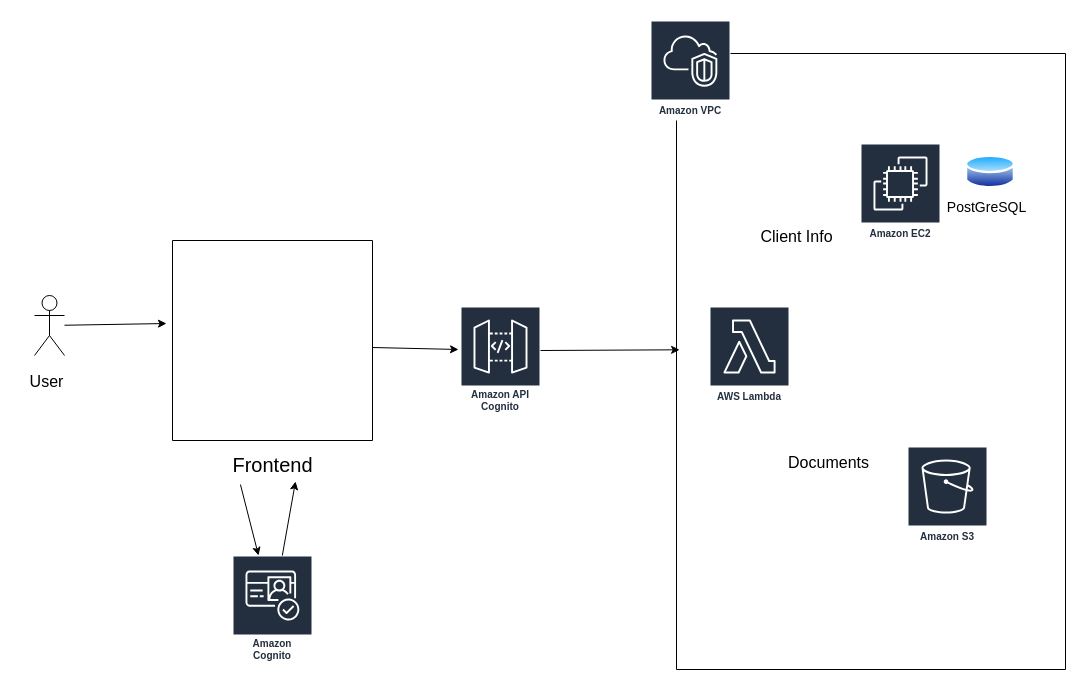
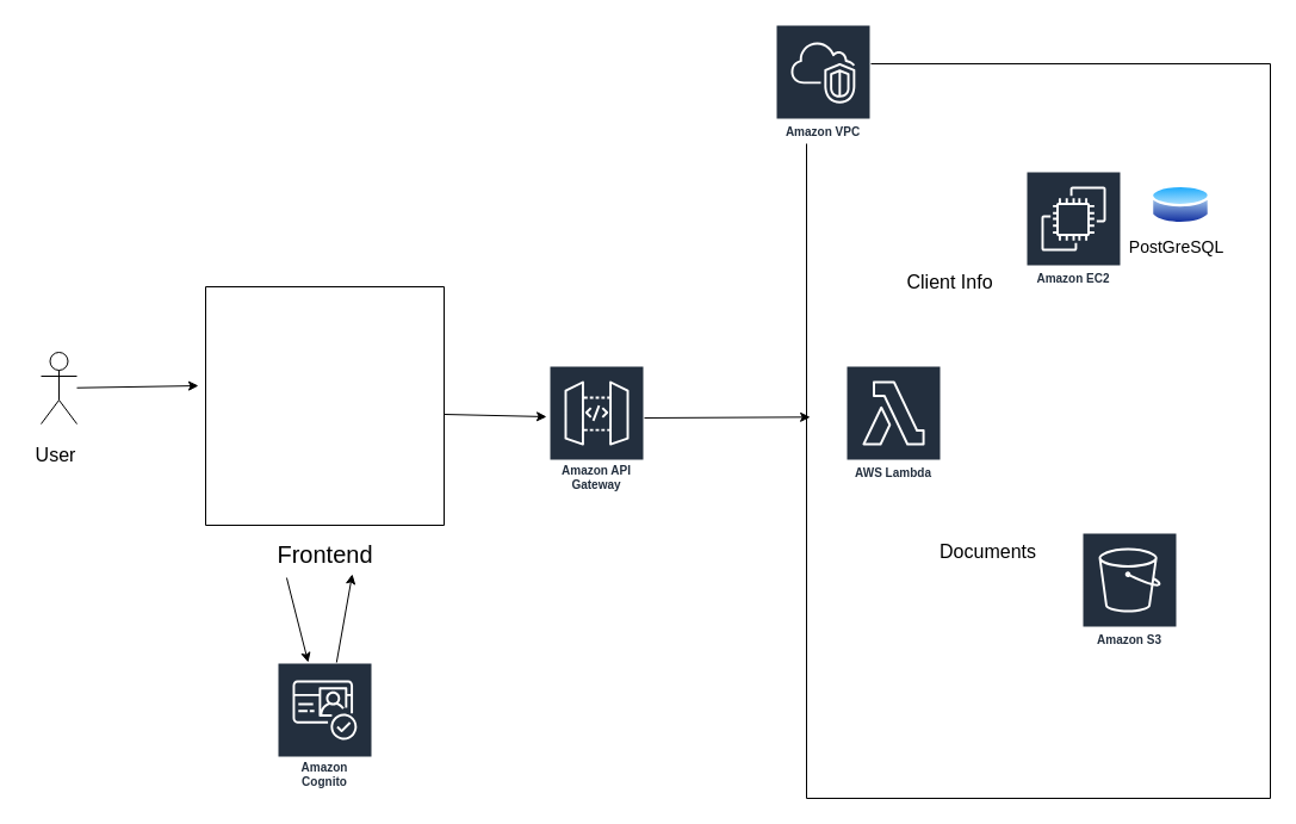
- <mxCell id="2" value="Amazon API Cognito" style="sketch=0;outlineConnect=0;fontColor=#232F3E;gradientColor=none;strokeColor=#ffffff;fillColor=#232F3E;dashed=0;verticalLabelPosition=middle;verticalAlign=bottom;align=center;html=1;whiteSpace=wrap;fontSize=10;fontStyle=1;spacing=3;shape=mxgraph.aws4.productIcon;prIcon=mxgraph.aws4.api_gateway;" vertex="1" parent="1"><mxGeometry x="460" y="306" width="80" height="110" as="geometry" /></mxCell>
+ <mxCell id="2" value="Amazon API Gateway" style="sketch=0;outlineConnect=0;fontColor=#232F3E;gradientColor=none;strokeColor=#ffffff;fillColor=#232F3E;dashed=0;verticalLabelPosition=middle;verticalAlign=bottom;align=center;html=1;whiteSpace=wrap;fontSize=10;fontStyle=1;spacing=3;shape=mxgraph.aws4.productIcon;prIcon=mxgraph.aws4.api_gateway;" vertex="1" parent="1"><mxGeometry x="460" y="306" width="80" height="110" as="geometry" /></mxCell>
